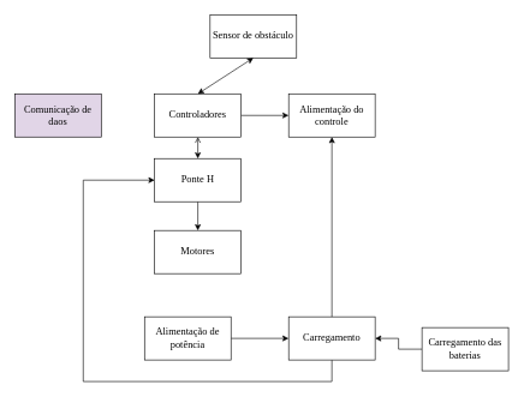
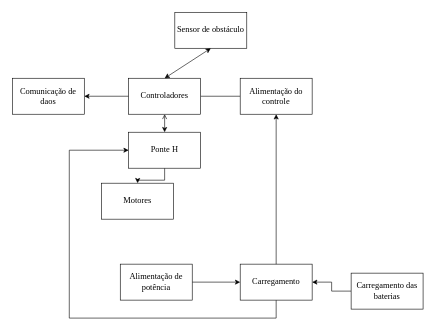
- <mxCell id="8" value="Comunicação de daos" style="rounded=0;whiteSpace=wrap;html=1;fontSize=14;fontFamily=Georgia;fillColor=#e1d5e7;" vertex="1" parent="1"><mxGeometry x="20" y="130" width="120" height="60" as="geometry" /></mxCell>
+ <mxCell id="8" value="Comunicação de daos" style="rounded=0;whiteSpace=wrap;html=1;fontSize=14;fontFamily=Georgia;" vertex="1" parent="1"><mxGeometry x="20" y="130" width="120" height="60" as="geometry" /></mxCell>
+ <mxCell id="4" style="edgeStyle=orthogonalEdgeStyle;rounded=0;orthogonalLoop=1;jettySize=auto;html=1;exitX=0;exitY=0.5;exitDx=0;exitDy=0;entryX=1;entryY=0.5;entryDx=0;entryDy=0;fontFamily=Georgia;fontSize=14;strokeColor=#000000;strokeWidth=1;" edge="1" parent="1" source="5" target="8"><mxGeometry relative="1" as="geometry" /></mxCell>
- <mxCell id="3" style="edgeStyle=orthogonalEdgeStyle;rounded=0;orthogonalLoop=1;jettySize=auto;html=1;exitX=1;exitY=0.5;exitDx=0;exitDy=0;entryX=0;entryY=0.5;entryDx=0;entryDy=0;fontFamily=Georgia;fontSize=14;strokeColor=#000000;strokeWidth=1;" edge="1" parent="1" source="5" target="9"><mxGeometry relative="1" as="geometry" /></mxCell>
+ <mxCell id="3" style="edgeStyle=orthogonalEdgeStyle;rounded=0;orthogonalLoop=1;jettySize=auto;html=1;exitX=1;exitY=0.5;exitDx=0;exitDy=0;entryX=0;entryY=0.5;entryDx=0;entryDy=0;fontFamily=Georgia;fontSize=14;strokeColor=#000000;strokeWidth=1;endArrow=none;" edge="1" parent="1" source="5" target="9"><mxGeometry relative="1" as="geometry" /></mxCell>
- <mxCell id="14" value="Motores" style="rounded=0;whiteSpace=wrap;html=1;fontSize=14;fontFamily=Georgia;" vertex="1" parent="1"><mxGeometry x="214" y="320" width="120" height="60" as="geometry" /></mxCell>
+ <mxCell id="14" value="Motores" style="rounded=0;whiteSpace=wrap;html=1;fontSize=14;fontFamily=Georgia;" vertex="1" parent="1"><mxGeometry x="169" y="305" width="120" height="60" as="geometry" /></mxCell>
